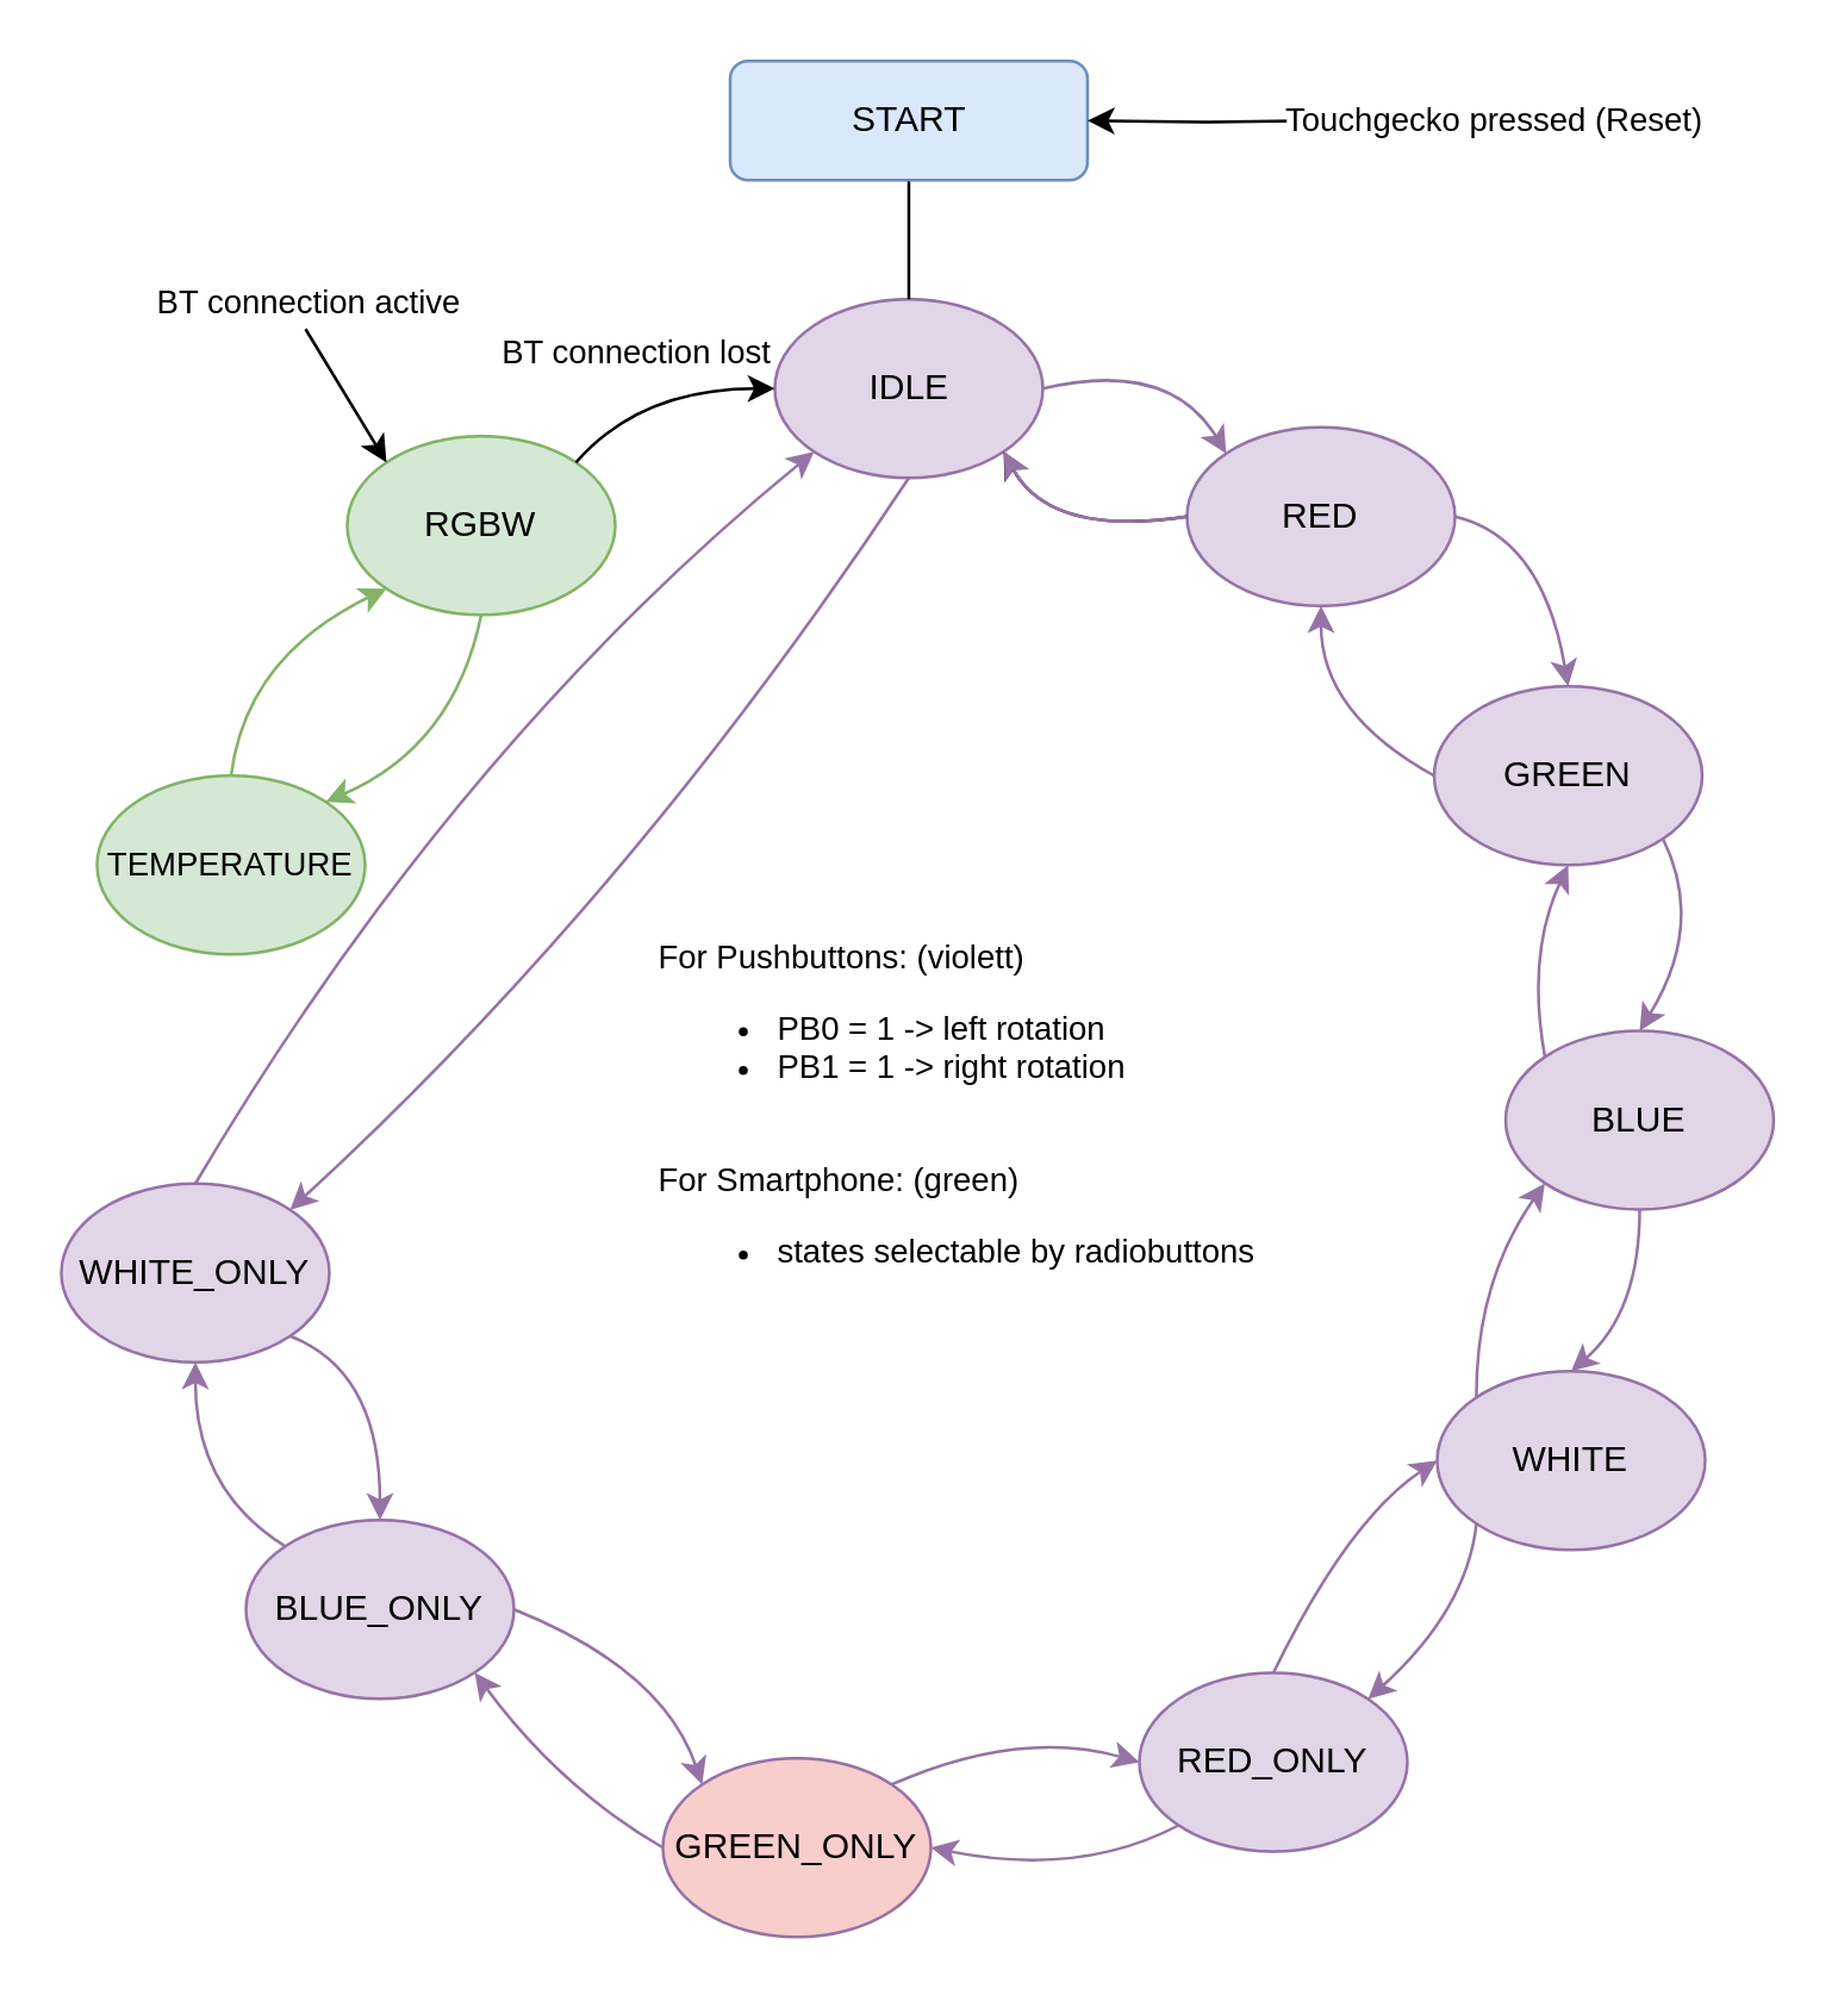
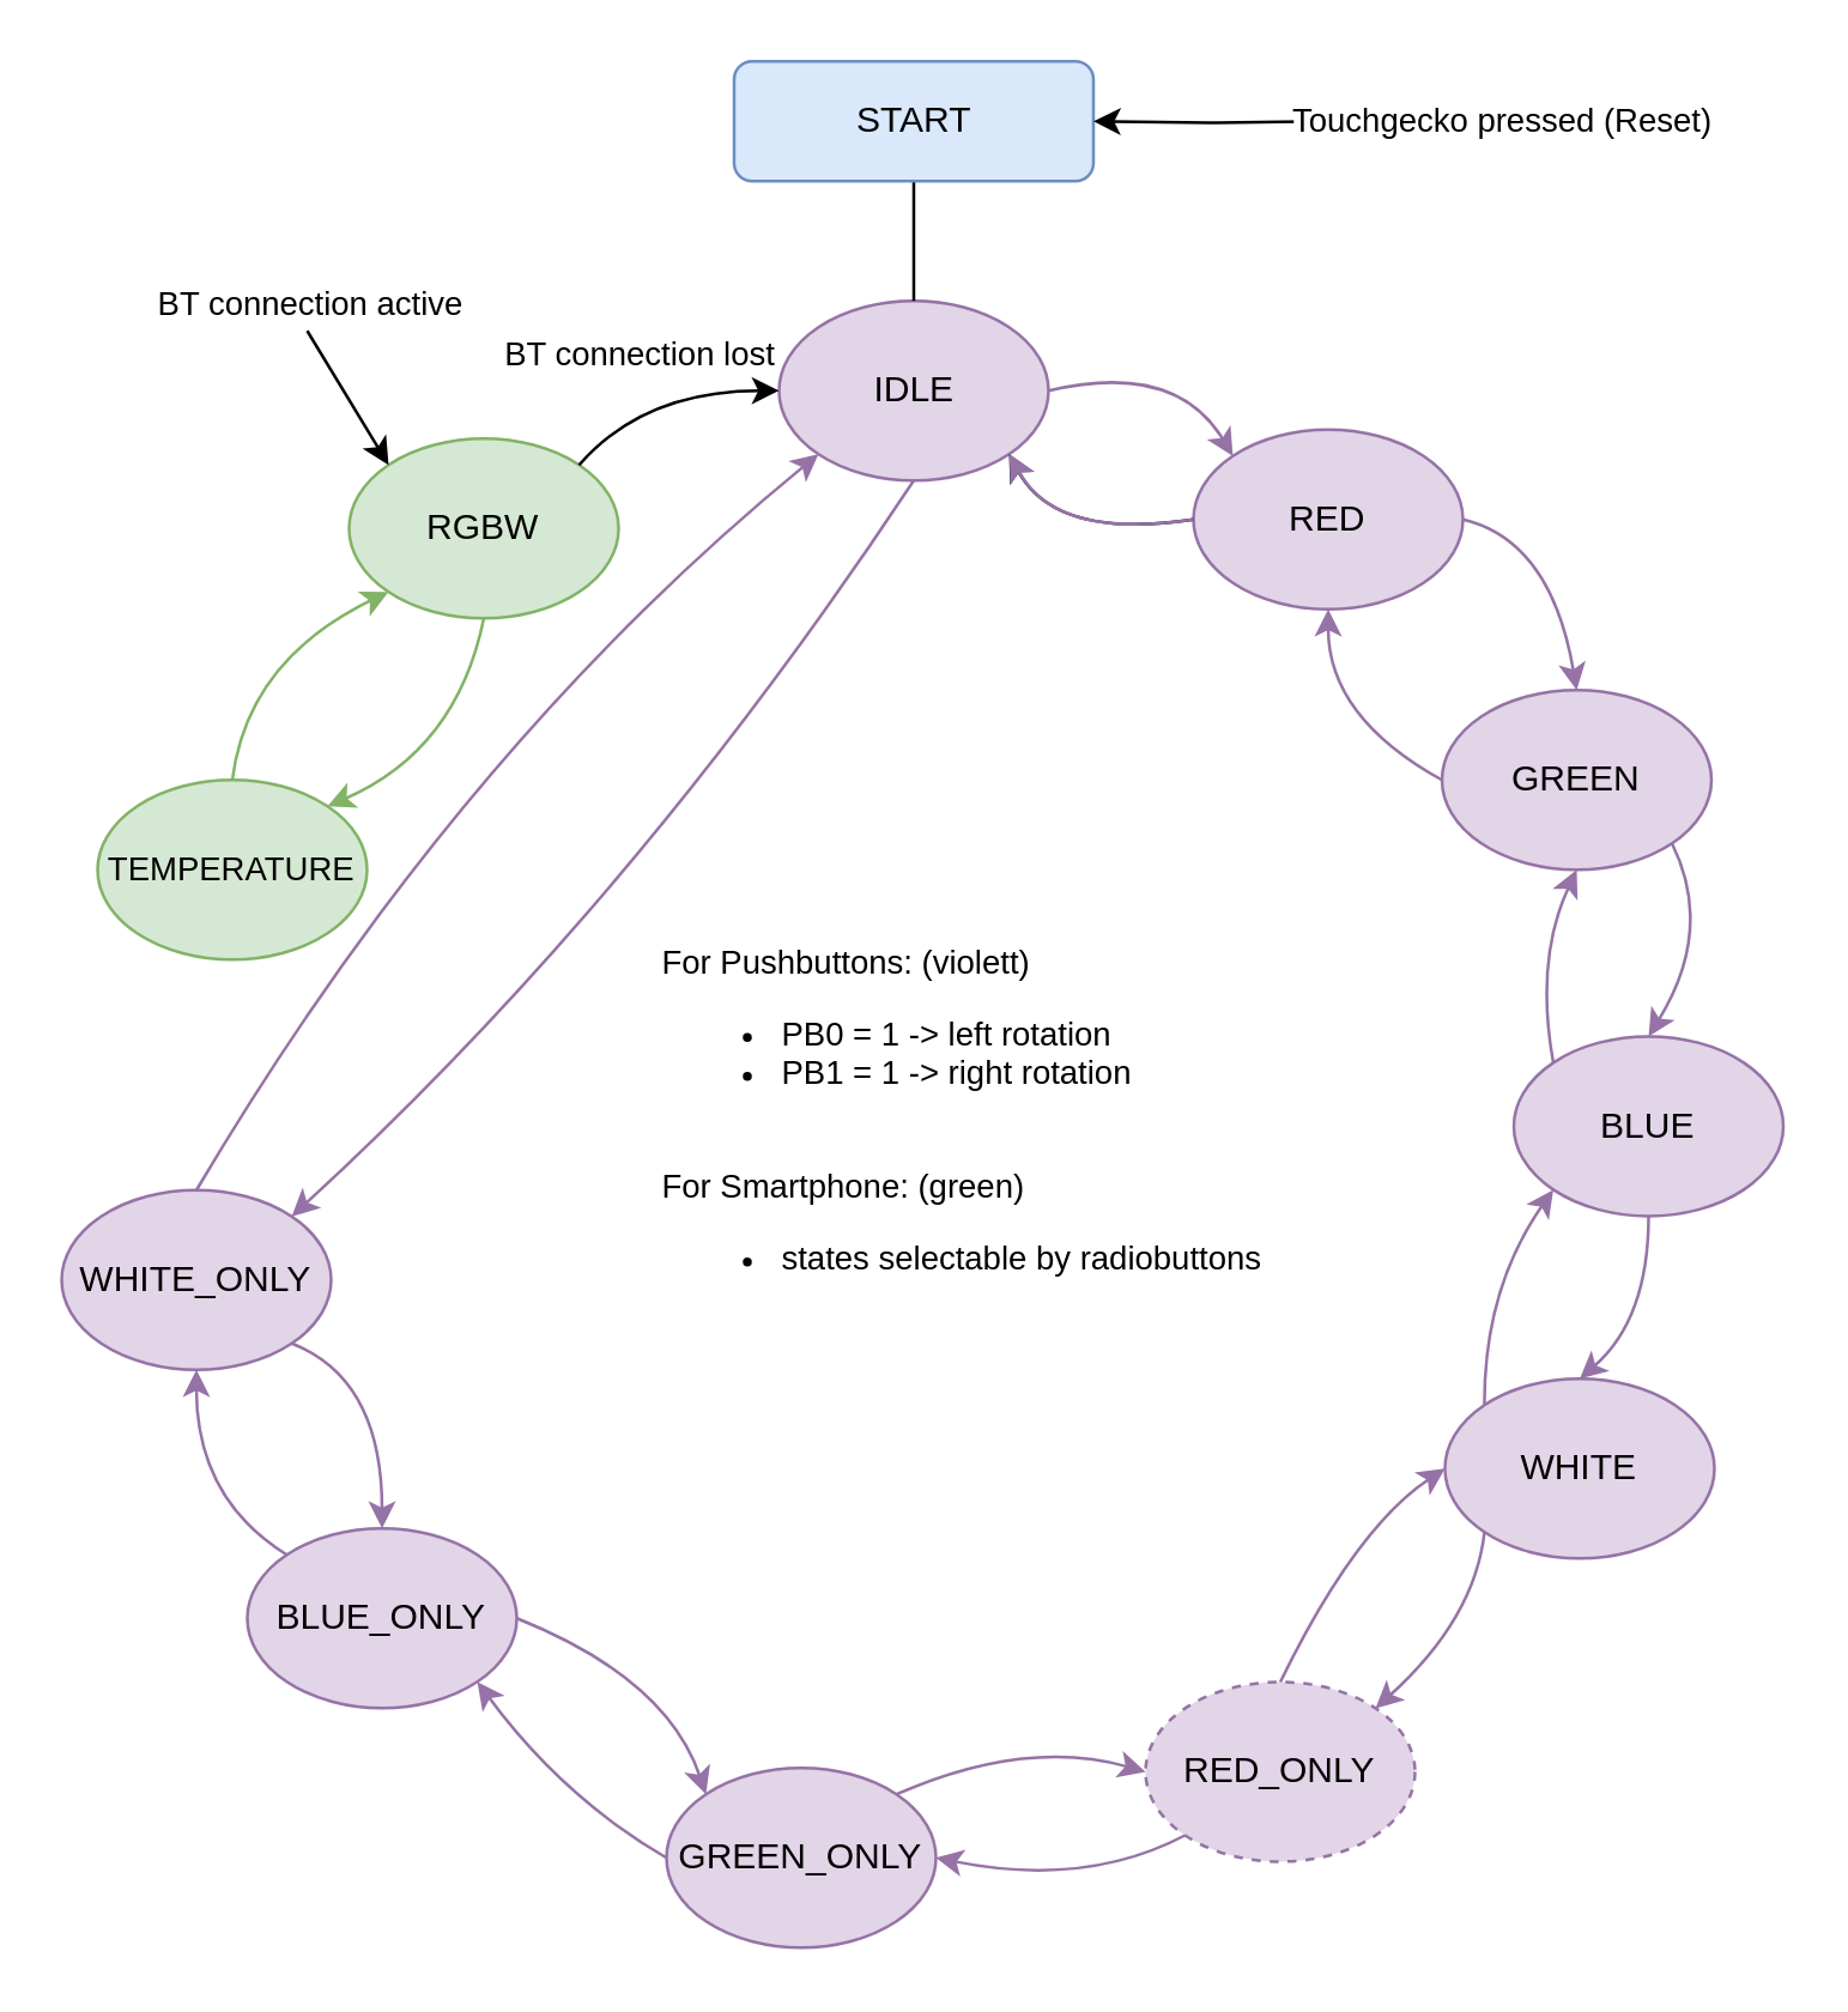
- <mxCell id="10" value="RED_ONLY" style="ellipse;whiteSpace=wrap;html=1;fillColor=#e1d5e7;strokeColor=#9673a6;" parent="1" vertex="1"><mxGeometry x="382" y="561.29" width="90" height="60" as="geometry" /></mxCell>
+ <mxCell id="10" value="RED_ONLY" style="ellipse;whiteSpace=wrap;html=1;fillColor=#e1d5e7;strokeColor=#9673a6;dashed=1;" parent="1" vertex="1"><mxGeometry x="382" y="561.29" width="90" height="60" as="geometry" /></mxCell>
- <mxCell id="11" value="GREEN_ONLY" style="ellipse;whiteSpace=wrap;html=1;fillColor=#f8cecc;strokeColor=#9673a6;" parent="1" vertex="1"><mxGeometry x="222" y="590" width="90" height="60" as="geometry" /></mxCell>
+ <mxCell id="11" value="GREEN_ONLY" style="ellipse;whiteSpace=wrap;html=1;fillColor=#e1d5e7;strokeColor=#9673a6;" parent="1" vertex="1"><mxGeometry x="222" y="590" width="90" height="60" as="geometry" /></mxCell>
